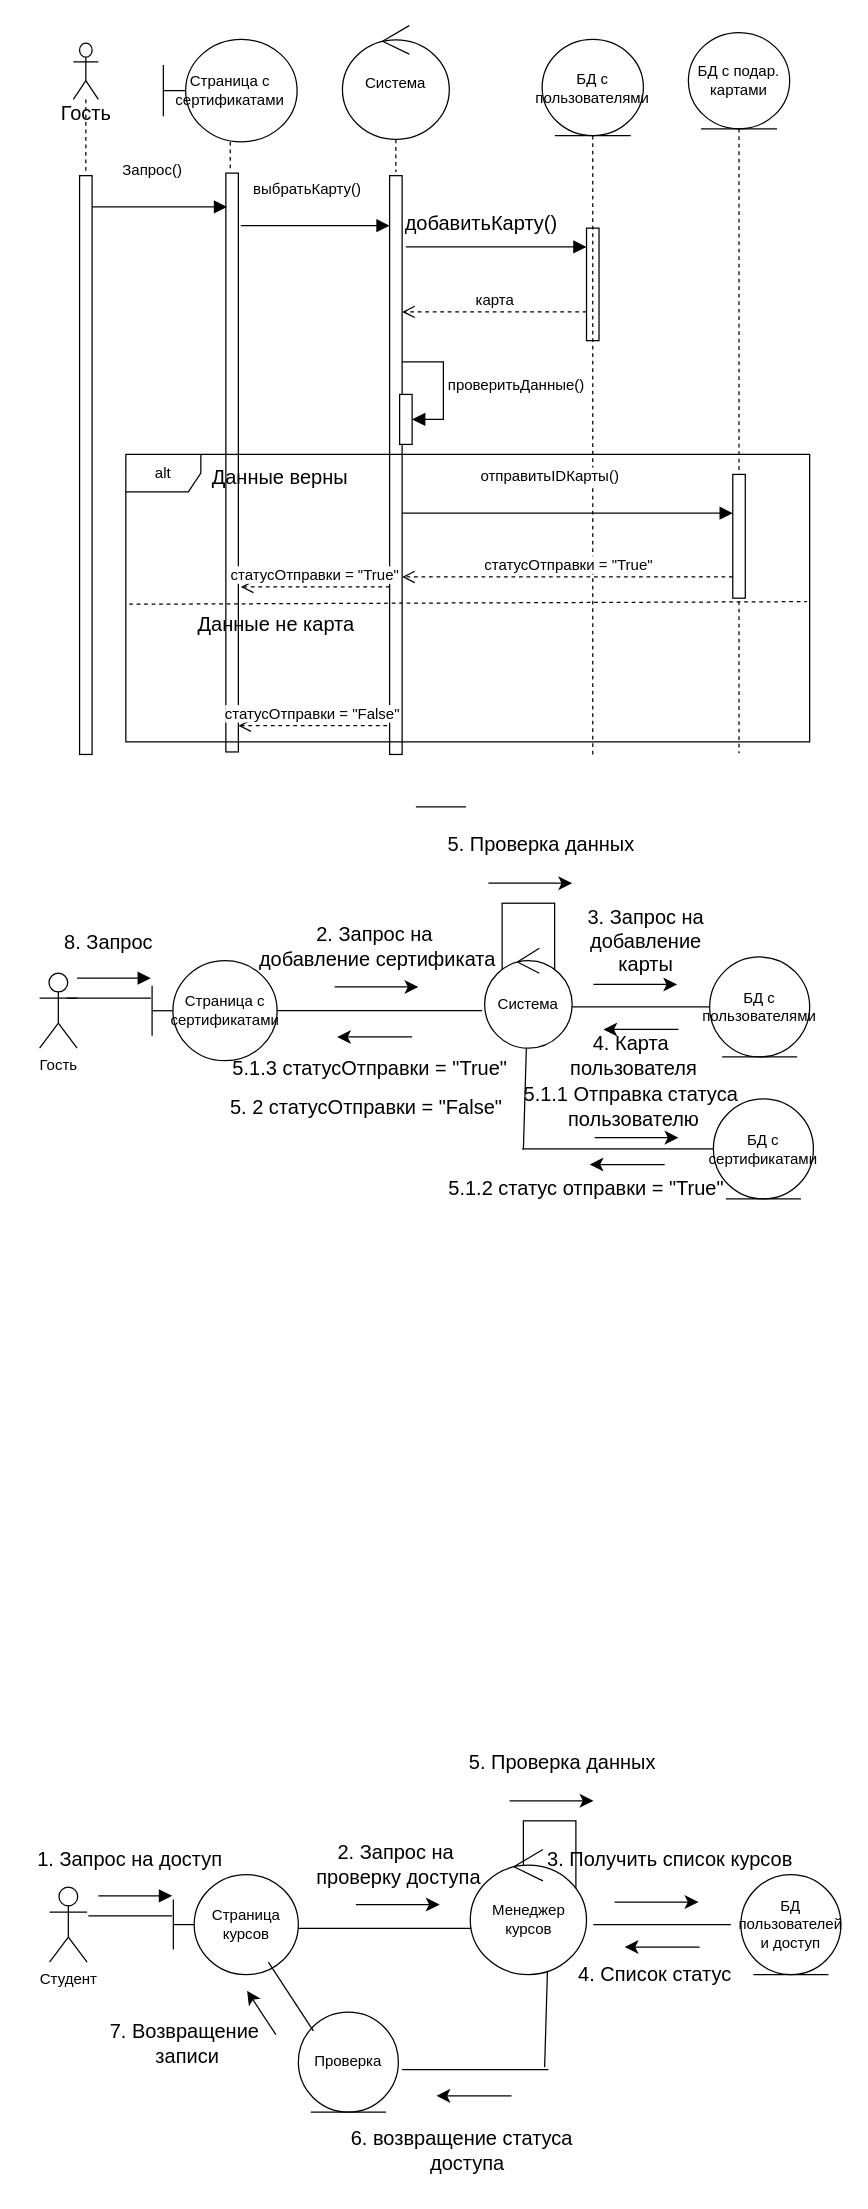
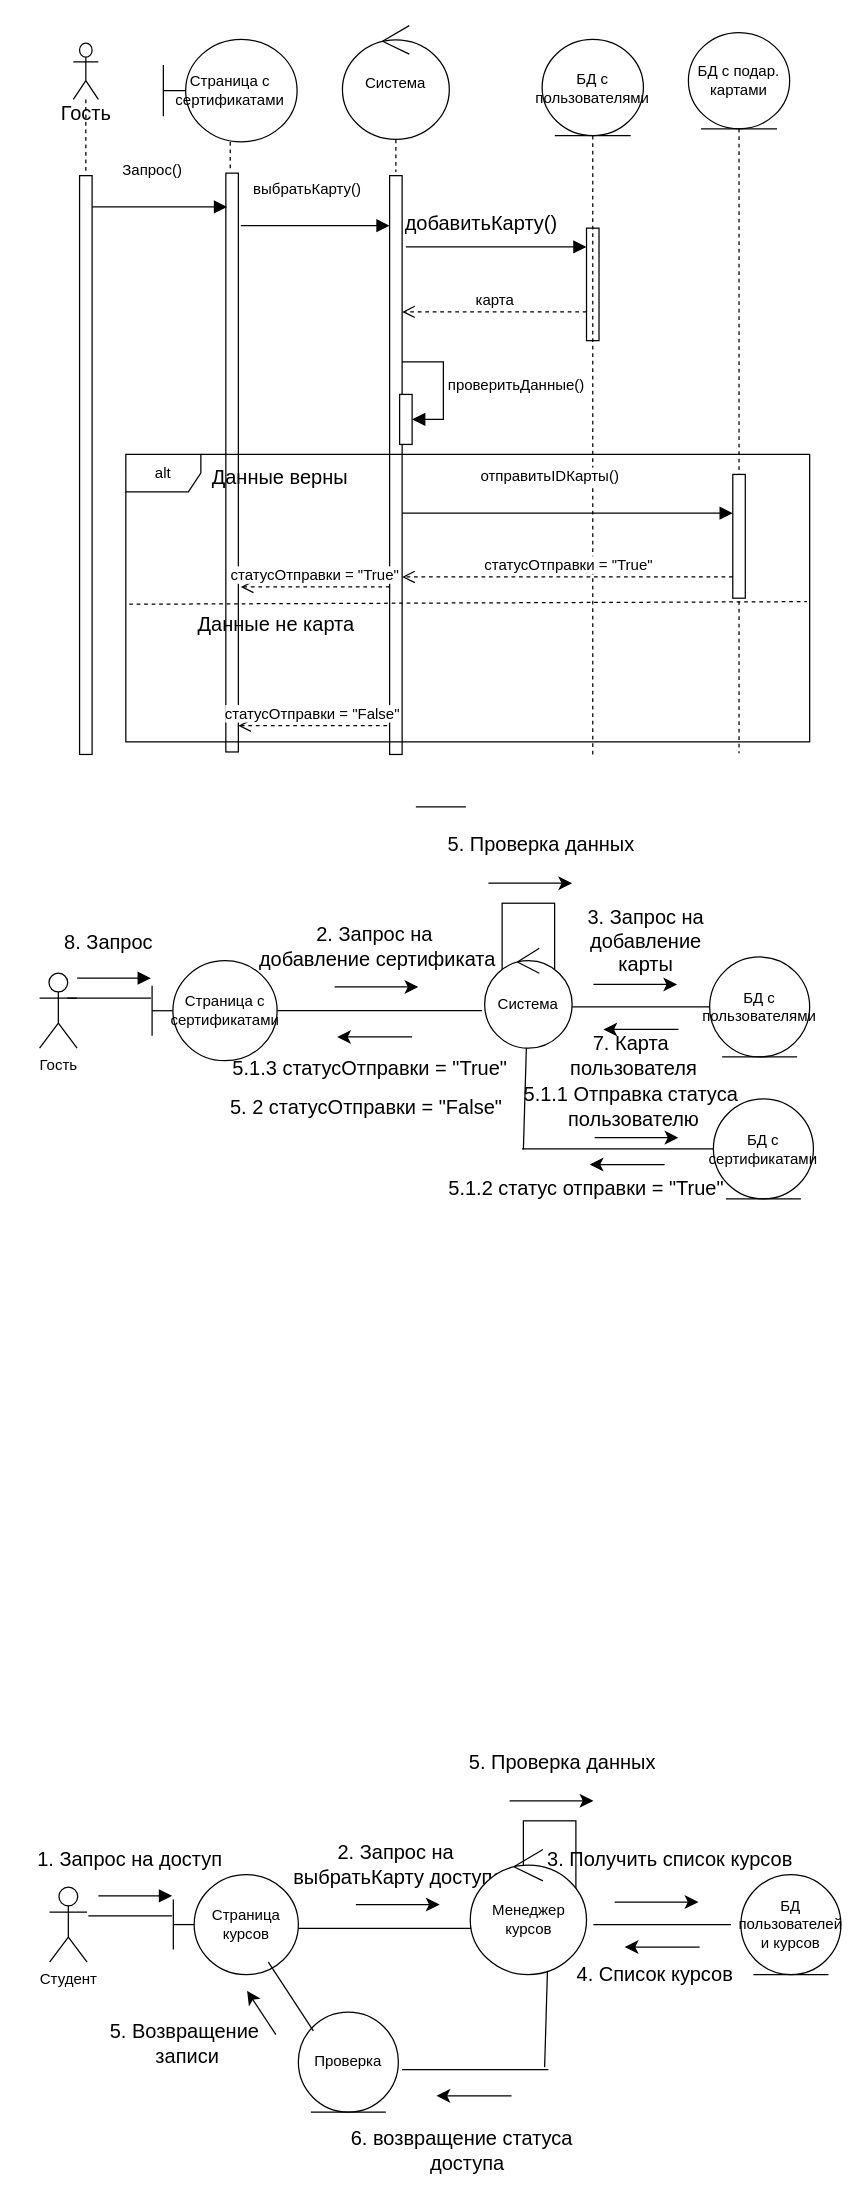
- <mxCell id="47" value="4. Карта&amp;nbsp;&lt;div&gt;пользователя&lt;/div&gt;" style="text;html=1;align=center;verticalAlign=middle;resizable=0;points=[];autosize=1;strokeColor=none;fillColor=none;fontSize=16;" vertex="1" parent="1"><mxGeometry x="446" y="819" width="119" height="50" as="geometry" /></mxCell>
+ <mxCell id="47" value="7. Карта&amp;nbsp;&lt;div&gt;пользователя&lt;/div&gt;" style="text;html=1;align=center;verticalAlign=middle;resizable=0;points=[];autosize=1;strokeColor=none;fillColor=none;fontSize=16;" vertex="1" parent="1"><mxGeometry x="446" y="819" width="119" height="50" as="geometry" /></mxCell>
- <mxCell id="65" value="2. Запрос на&amp;nbsp;&lt;div&gt;проверку доступа&lt;/div&gt;" style="text;html=1;align=center;verticalAlign=middle;resizable=0;points=[];autosize=1;strokeColor=none;fillColor=none;fontSize=16;" vertex="1" parent="1"><mxGeometry x="243" y="1466" width="150" height="50" as="geometry" /></mxCell>
+ <mxCell id="65" value="2. Запрос на&amp;nbsp;&lt;div&gt;выбратьКарту доступа&lt;/div&gt;" style="text;html=1;align=center;verticalAlign=middle;resizable=0;points=[];autosize=1;strokeColor=none;fillColor=none;fontSize=16;" vertex="1" parent="1"><mxGeometry x="243" y="1466" width="150" height="50" as="geometry" /></mxCell>
- <mxCell id="60" value="БД пользователей и доступ" style="ellipse;shape=umlEntity;whiteSpace=wrap;html=1;" vertex="1" parent="1"><mxGeometry x="592" y="1499" width="80" height="80" as="geometry" /></mxCell>
+ <mxCell id="60" value="БД пользователей и курсов" style="ellipse;shape=umlEntity;whiteSpace=wrap;html=1;" vertex="1" parent="1"><mxGeometry x="592" y="1499" width="80" height="80" as="geometry" /></mxCell>
- <mxCell id="74" value="4. Список статус" style="text;html=1;align=center;verticalAlign=middle;resizable=0;points=[];autosize=1;strokeColor=none;fillColor=none;fontSize=16;" vertex="1" parent="1"><mxGeometry x="451" y="1563" width="143" height="31" as="geometry" /></mxCell>
+ <mxCell id="74" value="4. Список курсов" style="text;html=1;align=center;verticalAlign=middle;resizable=0;points=[];autosize=1;strokeColor=none;fillColor=none;fontSize=16;" vertex="1" parent="1"><mxGeometry x="451" y="1563" width="143" height="31" as="geometry" /></mxCell>
- <mxCell id="82" value="7. Возвращение&amp;nbsp;&lt;div&gt;записи&lt;/div&gt;" style="text;html=1;align=center;verticalAlign=middle;resizable=0;points=[];autosize=1;strokeColor=none;fillColor=none;fontSize=16;" vertex="1" parent="1"><mxGeometry x="78" y="1609" width="142" height="50" as="geometry" /></mxCell>
+ <mxCell id="82" value="5. Возвращение&amp;nbsp;&lt;div&gt;записи&lt;/div&gt;" style="text;html=1;align=center;verticalAlign=middle;resizable=0;points=[];autosize=1;strokeColor=none;fillColor=none;fontSize=16;" vertex="1" parent="1"><mxGeometry x="78" y="1609" width="142" height="50" as="geometry" /></mxCell>
